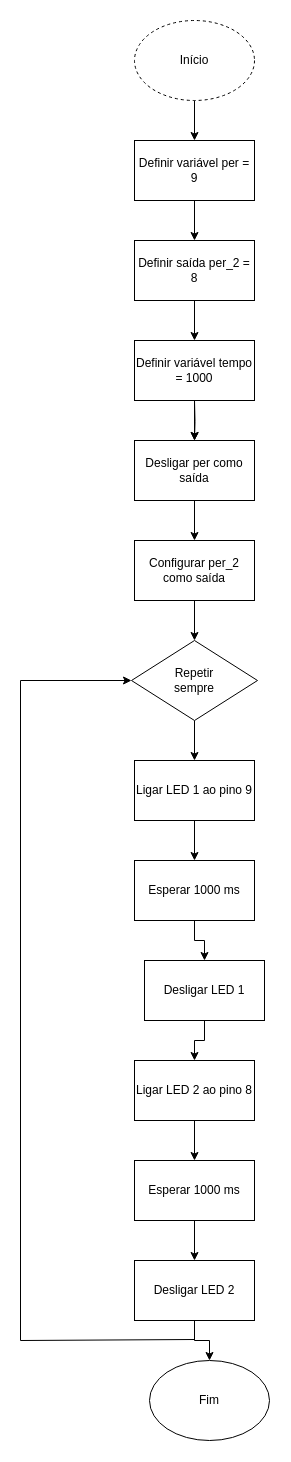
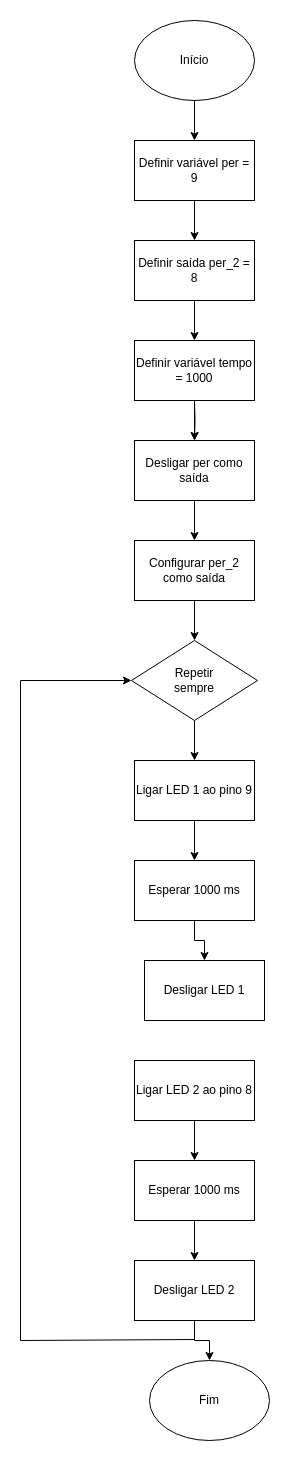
- <mxCell id="3" value="Início" style="ellipse;whiteSpace=wrap;html=1;dashed=1;" vertex="1" parent="1"><mxGeometry x="134" y="20" width="120" height="80" as="geometry" /></mxCell>
+ <mxCell id="3" value="Início" style="ellipse;whiteSpace=wrap;html=1;" vertex="1" parent="1"><mxGeometry x="134" y="20" width="120" height="80" as="geometry" /></mxCell>
- <mxCell id="21" style="edgeStyle=orthogonalEdgeStyle;rounded=0;orthogonalLoop=1;jettySize=auto;html=1;entryX=0.5;entryY=0;entryDx=0;entryDy=0;" edge="1" parent="1" source="22" target="24"><mxGeometry relative="1" as="geometry" /></mxCell>
